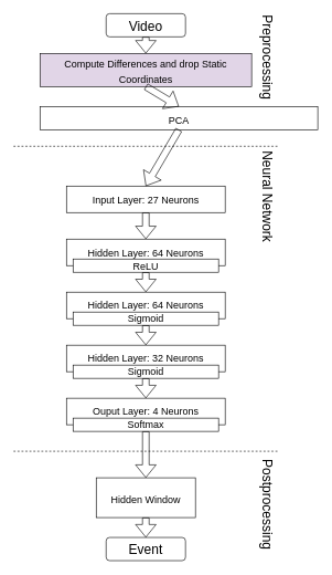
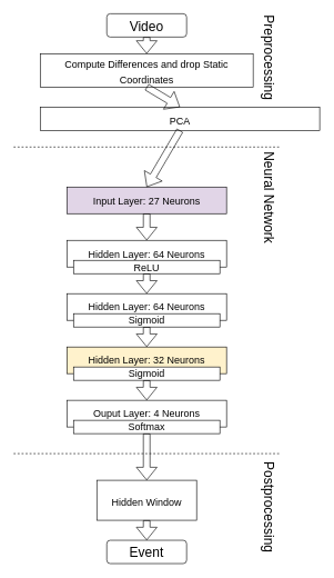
- <mxCell id="19" value="&lt;font style=&quot;font-size: 15px&quot;&gt;Compute Differences and drop Static Coordinates&lt;/font&gt;" style="rounded=0;whiteSpace=wrap;html=1;fontSize=20;fillColor=#e1d5e7;" vertex="1" parent="1"><mxGeometry x="60" y="80" width="320" height="50" as="geometry" /></mxCell>
+ <mxCell id="19" value="&lt;font style=&quot;font-size: 15px&quot;&gt;Compute Differences and drop Static Coordinates&lt;/font&gt;" style="rounded=0;whiteSpace=wrap;html=1;fontSize=20;" vertex="1" parent="1"><mxGeometry x="60" y="80" width="320" height="50" as="geometry" /></mxCell>
- <mxCell id="3" value="&lt;font style=&quot;font-size: 15px&quot;&gt;Input Layer: 27 Neurons&lt;/font&gt;" style="rounded=0;whiteSpace=wrap;html=1;rotation=0;" vertex="1" parent="1"><mxGeometry x="100" y="280" width="240" height="40" as="geometry" /></mxCell>
+ <mxCell id="3" value="&lt;font style=&quot;font-size: 15px&quot;&gt;Input Layer: 27 Neurons&lt;/font&gt;" style="rounded=0;whiteSpace=wrap;html=1;rotation=0;fillColor=#e1d5e7;" vertex="1" parent="1"><mxGeometry x="100" y="280" width="240" height="40" as="geometry" /></mxCell>
- <mxCell id="5" value="&lt;font style=&quot;font-size: 15px&quot;&gt;Hidden Layer: 32 Neurons&lt;/font&gt;" style="rounded=0;whiteSpace=wrap;html=1;rotation=0;" vertex="1" parent="1"><mxGeometry x="100" y="520" width="240" height="40" as="geometry" /></mxCell>
+ <mxCell id="5" value="&lt;font style=&quot;font-size: 15px&quot;&gt;Hidden Layer: 32 Neurons&lt;/font&gt;" style="rounded=0;whiteSpace=wrap;html=1;rotation=0;fillColor=#fff2cc;" vertex="1" parent="1"><mxGeometry x="100" y="520" width="240" height="40" as="geometry" /></mxCell>
